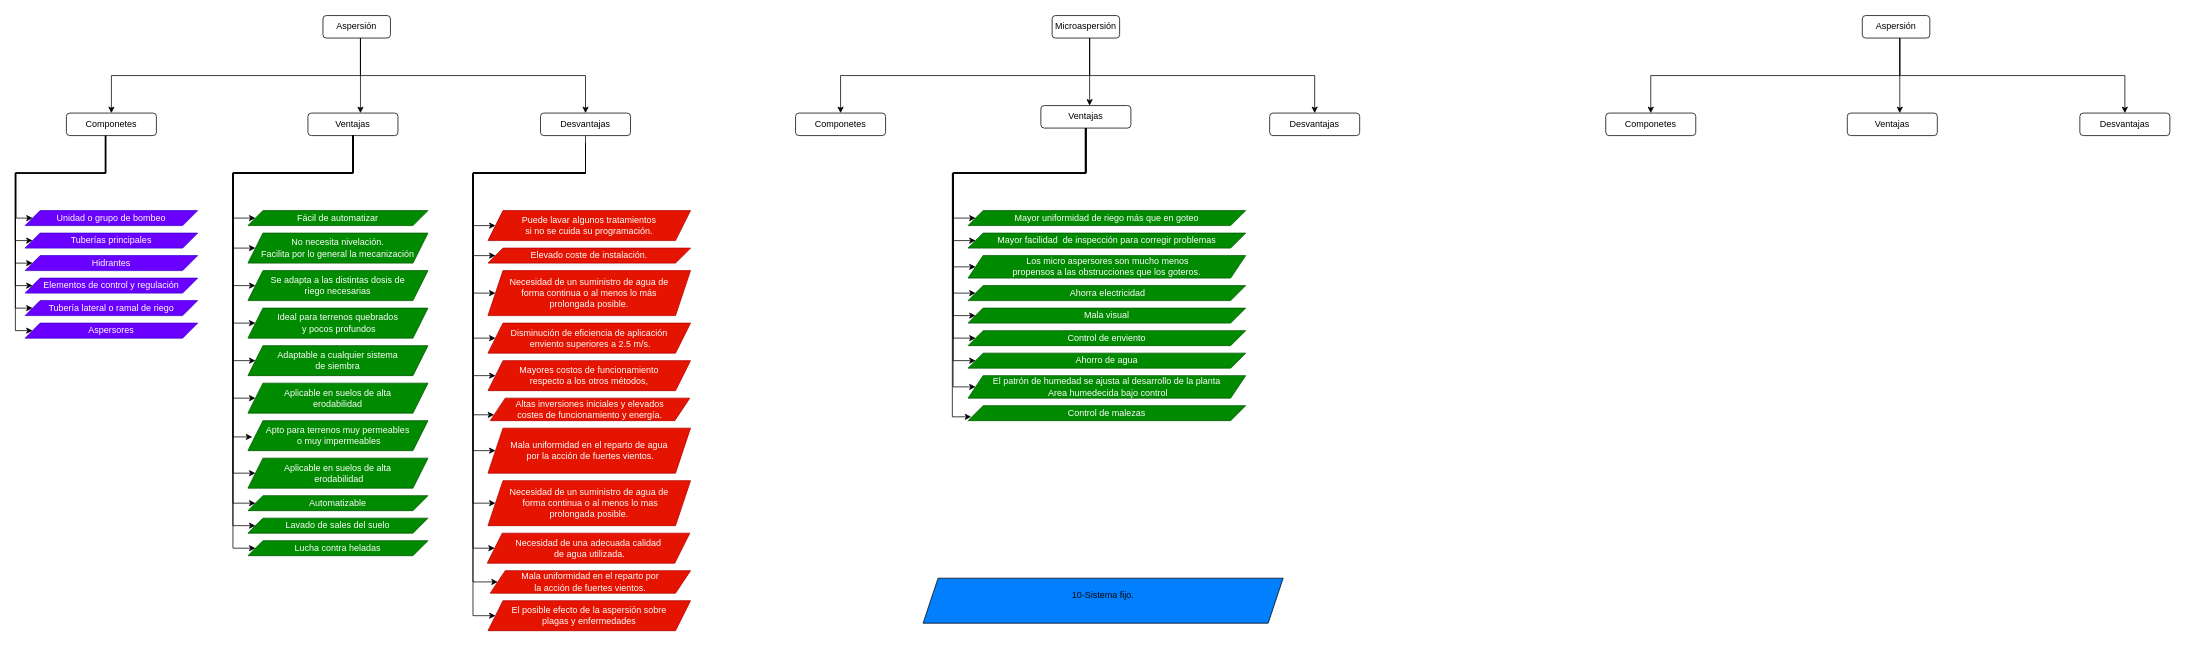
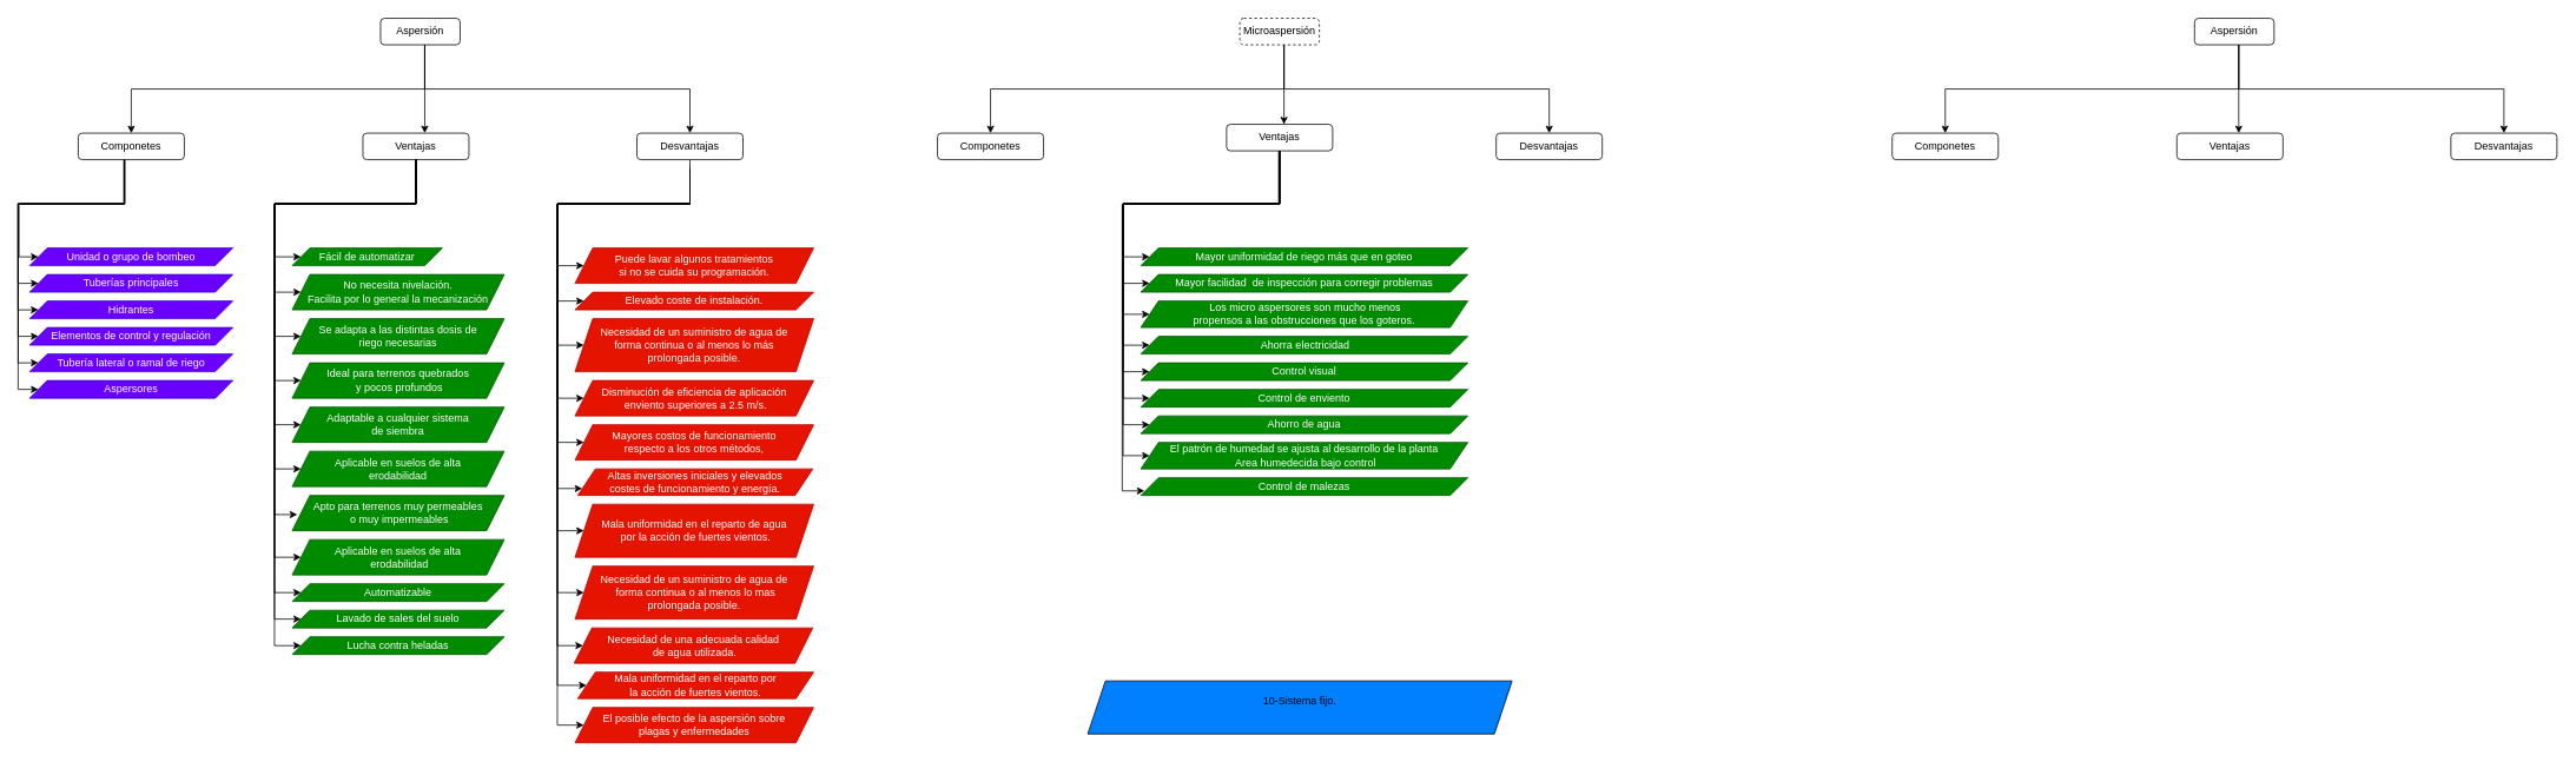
- <mxCell id="66" value="&lt;span&gt;&lt;span data-dobid=&quot;hdw&quot;&gt;Microaspersión&lt;/span&gt;&lt;/span&gt;" style="rounded=1;whiteSpace=wrap;html=1;" vertex="1" parent="1"><mxGeometry x="1402" y="20" width="90" height="30" as="geometry" /></mxCell>
+ <mxCell id="66" value="&lt;span&gt;&lt;span data-dobid=&quot;hdw&quot;&gt;Microaspersión&lt;/span&gt;&lt;/span&gt;" style="rounded=1;whiteSpace=wrap;html=1;dashed=1;" vertex="1" parent="1"><mxGeometry x="1402" y="20" width="90" height="30" as="geometry" /></mxCell>
- <mxCell id="34" value="Fácil de automatizar&lt;br&gt;" style="shape=parallelogram;perimeter=parallelogramPerimeter;whiteSpace=wrap;html=1;fixedSize=1;fillColor=#008a00;strokeColor=#005700;fontColor=#ffffff;" parent="2" vertex="1"><mxGeometry x="310" y="260" width="240" height="20" as="geometry" /></mxCell>
+ <mxCell id="34" value="Fácil de automatizar&lt;br&gt;" style="shape=parallelogram;perimeter=parallelogramPerimeter;whiteSpace=wrap;html=1;fixedSize=1;fillColor=#008a00;strokeColor=#005700;fontColor=#ffffff;" parent="2" vertex="1"><mxGeometry x="310" y="260" width="170" height="20" as="geometry" /></mxCell>
- <mxCell id="93" value="&lt;span style=&quot;font-family: Arial; mso-bidi-font-family: Arial;&quot;&gt;Mala visual &lt;/span&gt;&lt;br&gt;" style="shape=parallelogram;perimeter=parallelogramPerimeter;whiteSpace=wrap;html=1;fixedSize=1;labelBackgroundColor=none;labelBorderColor=none;fontFamily=Helvetica;fontSize=12;fontColor=#ffffff;fillColor=#008a00;strokeColor=#005700;" vertex="1" parent="1"><mxGeometry x="1290" y="410" width="370" height="20" as="geometry" /></mxCell>
+ <mxCell id="93" value="&lt;span style=&quot;font-family: Arial; mso-bidi-font-family: Arial;&quot;&gt;Control visual &lt;/span&gt;&lt;br&gt;" style="shape=parallelogram;perimeter=parallelogramPerimeter;whiteSpace=wrap;html=1;fixedSize=1;labelBackgroundColor=none;labelBorderColor=none;fontFamily=Helvetica;fontSize=12;fontColor=#ffffff;fillColor=#008a00;strokeColor=#005700;" vertex="1" parent="1"><mxGeometry x="1290" y="410" width="370" height="20" as="geometry" /></mxCell>
